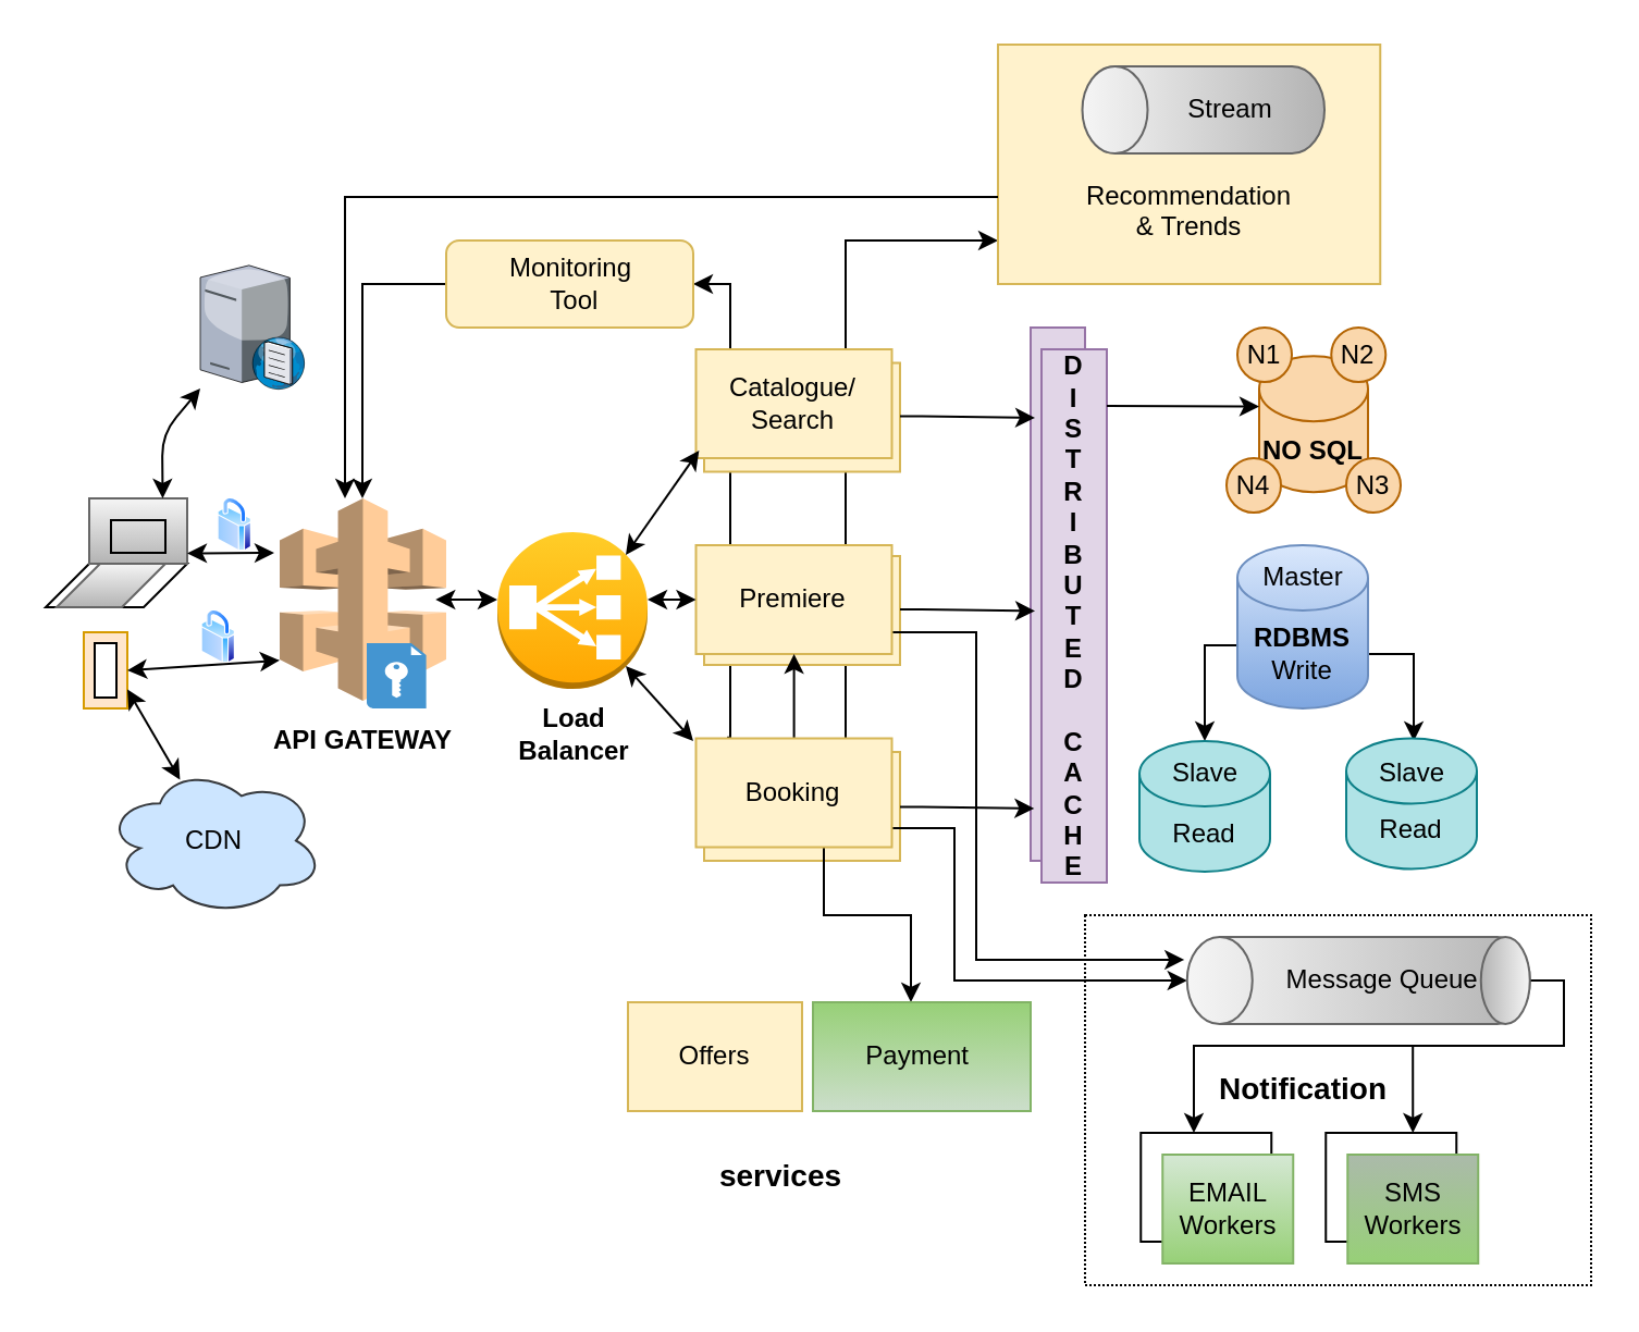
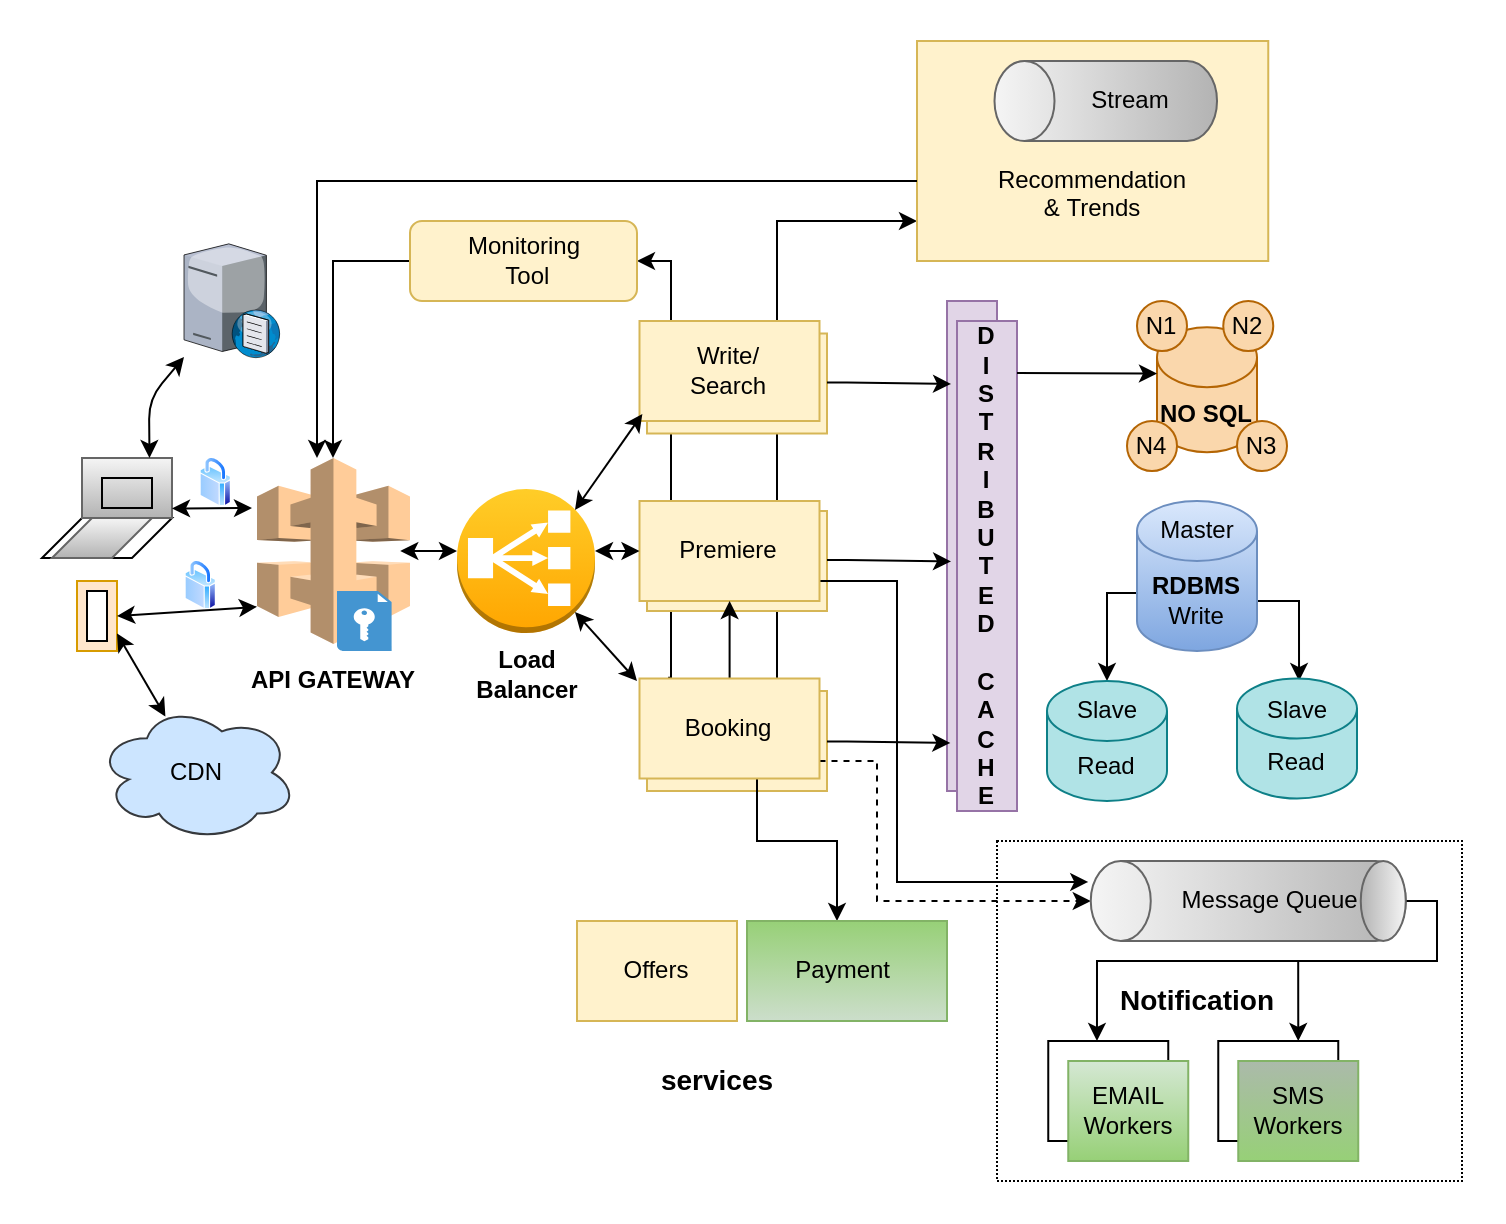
- <mxCell id="26" value="Catalogue/&lt;br&gt;Search" style="rounded=0;whiteSpace=wrap;html=1;fillColor=#fff2cc;strokeColor=#d6b656;" parent="1" vertex="1"><mxGeometry x="319.25" y="160" width="90" height="50" as="geometry" /></mxCell>
+ <mxCell id="26" value="Write/&lt;br&gt;Search" style="rounded=0;whiteSpace=wrap;html=1;fillColor=#fff2cc;strokeColor=#d6b656;" parent="1" vertex="1"><mxGeometry x="319.25" y="160" width="90" height="50" as="geometry" /></mxCell>
- <mxCell id="16" value="" style="edgeStyle=orthogonalEdgeStyle;rounded=0;orthogonalLoop=1;jettySize=auto;html=1;entryX=0.5;entryY=0;entryDx=0;entryDy=0;entryPerimeter=0;" parent="1" source="18" target="20" edge="1"><mxGeometry relative="1" as="geometry"><Array as="points"><mxPoint x="438" y="380" /><mxPoint x="438" y="450" /></Array></mxGeometry></mxCell>
+ <mxCell id="16" value="" style="edgeStyle=orthogonalEdgeStyle;rounded=0;orthogonalLoop=1;jettySize=auto;html=1;entryX=0.5;entryY=0;entryDx=0;entryDy=0;entryPerimeter=0;dashed=1;" parent="1" source="18" target="20" edge="1"><mxGeometry relative="1" as="geometry"><Array as="points"><mxPoint x="438" y="380" /><mxPoint x="438" y="450" /></Array></mxGeometry></mxCell>
